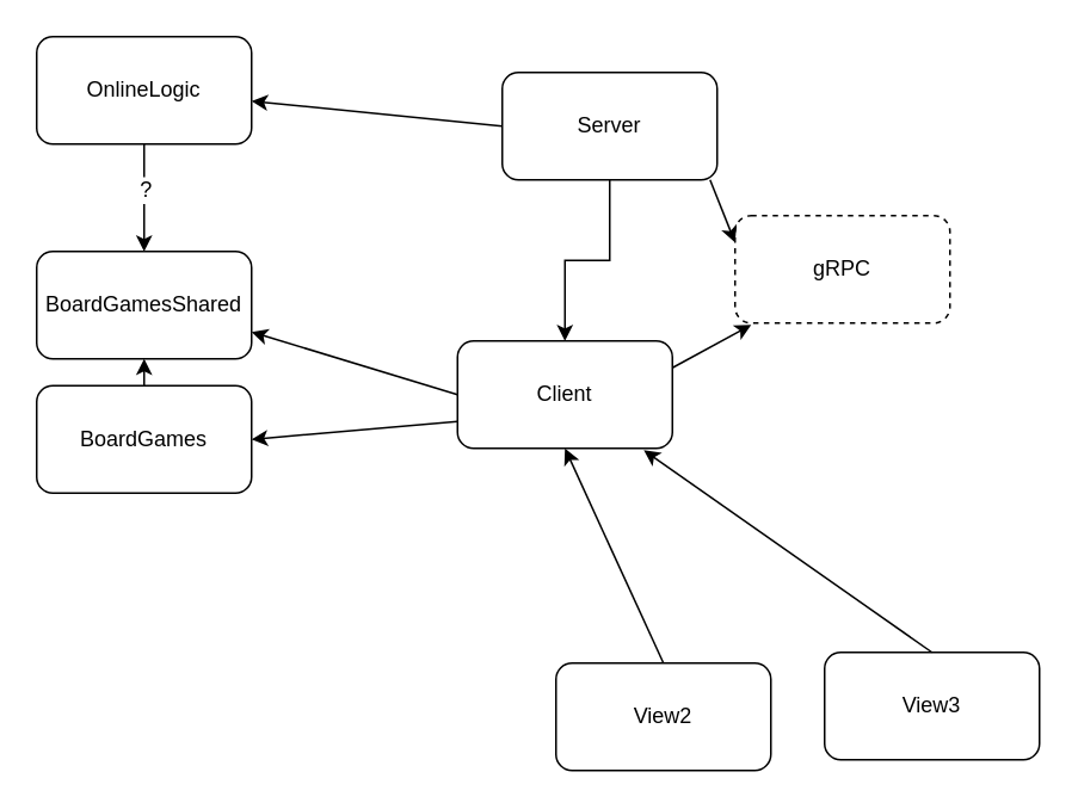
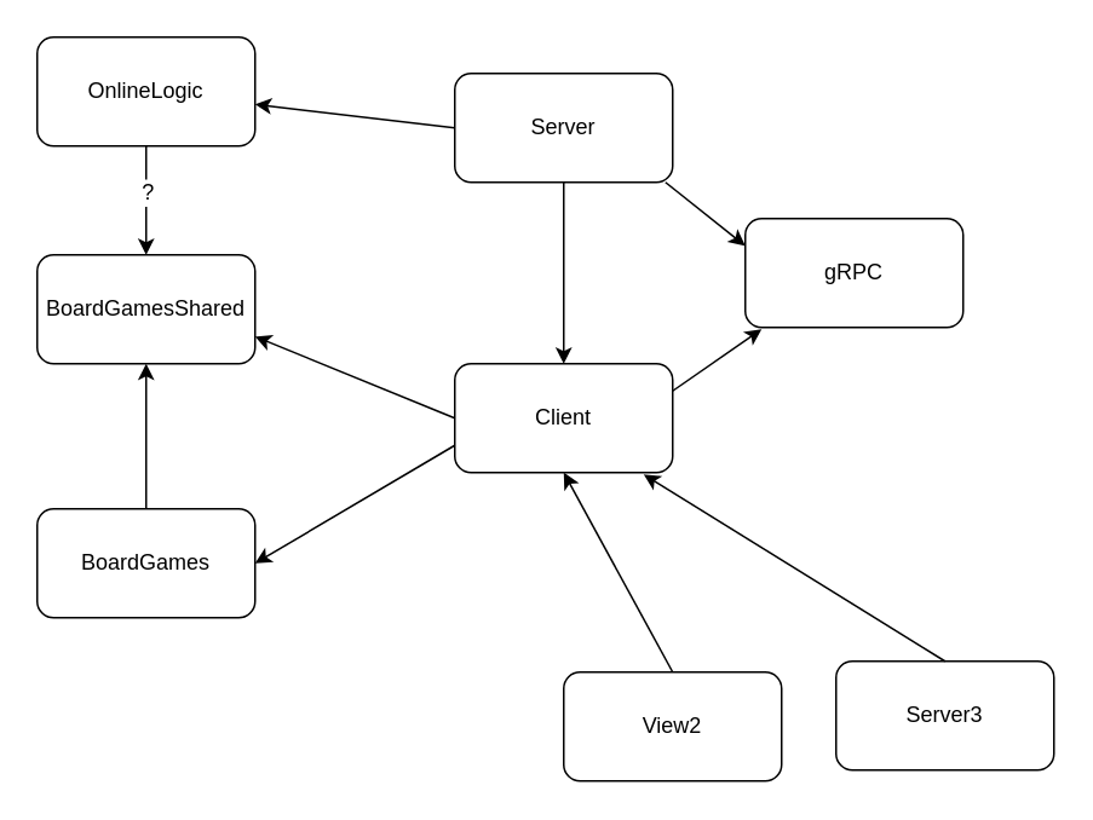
- <mxCell id="3" value="Server&lt;br&gt;" style="rounded=1;whiteSpace=wrap;html=1;" vertex="1" parent="1"><mxGeometry x="280" y="40" width="120" height="60" as="geometry" /></mxCell>
+ <mxCell id="3" value="Server&lt;br&gt;" style="rounded=1;whiteSpace=wrap;html=1;" vertex="1" parent="1"><mxGeometry x="250" y="40" width="120" height="60" as="geometry" /></mxCell>
- <mxCell id="18" value="gRPC&lt;br&gt;" style="rounded=1;whiteSpace=wrap;html=1;dashed=1;" vertex="1" parent="1"><mxGeometry x="410" y="120" width="120" height="60" as="geometry" /></mxCell>
+ <mxCell id="18" value="gRPC&lt;br&gt;" style="rounded=1;whiteSpace=wrap;html=1;" vertex="1" parent="1"><mxGeometry x="410" y="120" width="120" height="60" as="geometry" /></mxCell>
- <mxCell id="11" value="Client&lt;br&gt;" style="rounded=1;whiteSpace=wrap;html=1;" vertex="1" parent="1"><mxGeometry x="255" y="190" width="120" height="60" as="geometry" /></mxCell>
+ <mxCell id="11" value="Client&lt;br&gt;" style="rounded=1;whiteSpace=wrap;html=1;" vertex="1" parent="1"><mxGeometry x="250" y="200" width="120" height="60" as="geometry" /></mxCell>
- <mxCell id="4" value="BoardGames&lt;br&gt;" style="rounded=1;whiteSpace=wrap;html=1;" vertex="1" parent="1"><mxGeometry x="20" y="215" width="120" height="60" as="geometry" /></mxCell>
+ <mxCell id="4" value="BoardGames&lt;br&gt;" style="rounded=1;whiteSpace=wrap;html=1;" vertex="1" parent="1"><mxGeometry x="20" y="280" width="120" height="60" as="geometry" /></mxCell>
- <mxCell id="14" value="View3&lt;br&gt;" style="rounded=1;whiteSpace=wrap;html=1;" vertex="1" parent="1"><mxGeometry x="460" y="364" width="120" height="60" as="geometry" /></mxCell>
+ <mxCell id="14" value="Server3&lt;br&gt;" style="rounded=1;whiteSpace=wrap;html=1;" vertex="1" parent="1"><mxGeometry x="460" y="364" width="120" height="60" as="geometry" /></mxCell>
